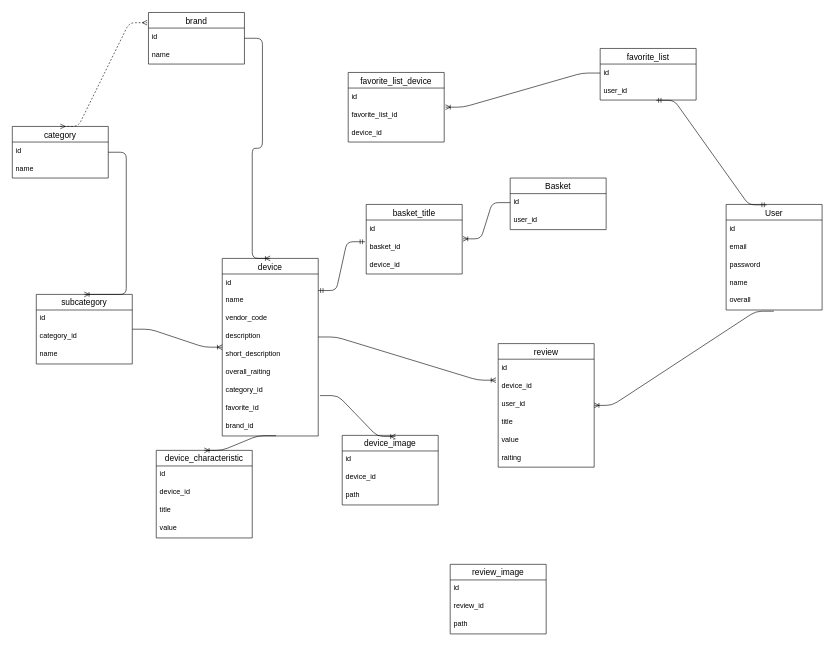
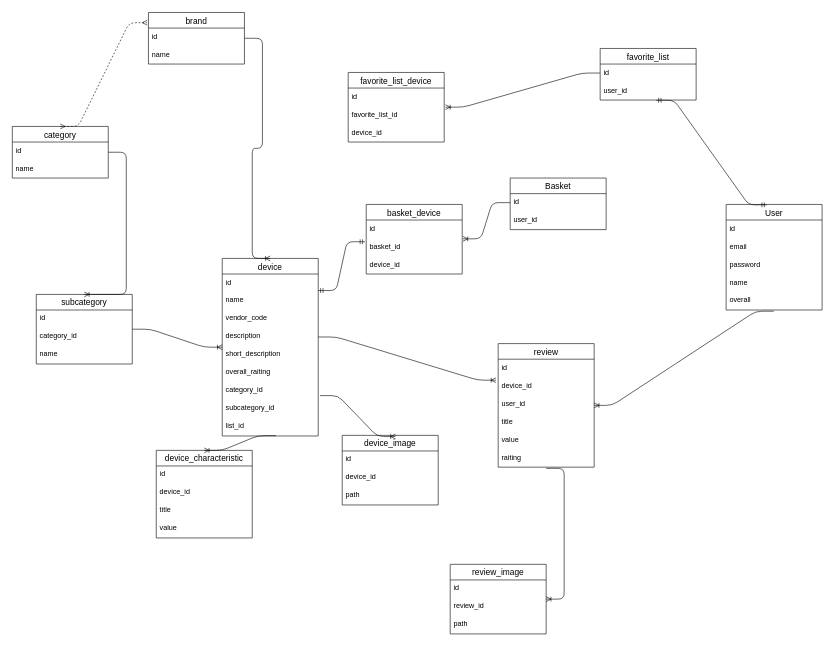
- <mxCell id="55" value="basket_title" style="swimlane;fontStyle=0;childLayout=stackLayout;horizontal=1;startSize=26;horizontalStack=0;resizeParent=1;resizeParentMax=0;resizeLast=0;collapsible=1;marginBottom=0;align=center;fontSize=14;" vertex="1" parent="1"><mxGeometry x="610" y="340" width="160" height="116" as="geometry" /></mxCell>
+ <mxCell id="55" value="basket_device" style="swimlane;fontStyle=0;childLayout=stackLayout;horizontal=1;startSize=26;horizontalStack=0;resizeParent=1;resizeParentMax=0;resizeLast=0;collapsible=1;marginBottom=0;align=center;fontSize=14;" vertex="1" parent="1"><mxGeometry x="610" y="340" width="160" height="116" as="geometry" /></mxCell>
- <mxCell id="19" value="favorite_id" style="text;strokeColor=none;fillColor=none;spacingLeft=4;spacingRight=4;overflow=hidden;rotatable=0;points=[[0,0.5],[1,0.5]];portConstraint=eastwest;fontSize=12;" vertex="1" parent="11"><mxGeometry y="236" width="160" height="30" as="geometry" /></mxCell>
+ <mxCell id="19" value="subcategory_id" style="text;strokeColor=none;fillColor=none;spacingLeft=4;spacingRight=4;overflow=hidden;rotatable=0;points=[[0,0.5],[1,0.5]];portConstraint=eastwest;fontSize=12;" vertex="1" parent="11"><mxGeometry y="236" width="160" height="30" as="geometry" /></mxCell>
- <mxCell id="20" value="brand_id" style="text;strokeColor=none;fillColor=none;spacingLeft=4;spacingRight=4;overflow=hidden;rotatable=0;points=[[0,0.5],[1,0.5]];portConstraint=eastwest;fontSize=12;" vertex="1" parent="11"><mxGeometry y="266" width="160" height="30" as="geometry" /></mxCell>
+ <mxCell id="20" value="list_id" style="text;strokeColor=none;fillColor=none;spacingLeft=4;spacingRight=4;overflow=hidden;rotatable=0;points=[[0,0.5],[1,0.5]];portConstraint=eastwest;fontSize=12;" vertex="1" parent="11"><mxGeometry y="266" width="160" height="30" as="geometry" /></mxCell>
+ <mxCell id="52" value="" style="edgeStyle=entityRelationEdgeStyle;fontSize=12;html=1;endArrow=ERoneToMany;exitX=0.5;exitY=1.067;exitDx=0;exitDy=0;exitPerimeter=0;" edge="1" parent="1" source="32" target="43"><mxGeometry width="100" height="100" relative="1" as="geometry"><mxPoint x="1060" y="940" as="sourcePoint" /><mxPoint x="1160" y="840" as="targetPoint" /></mxGeometry></mxCell>
